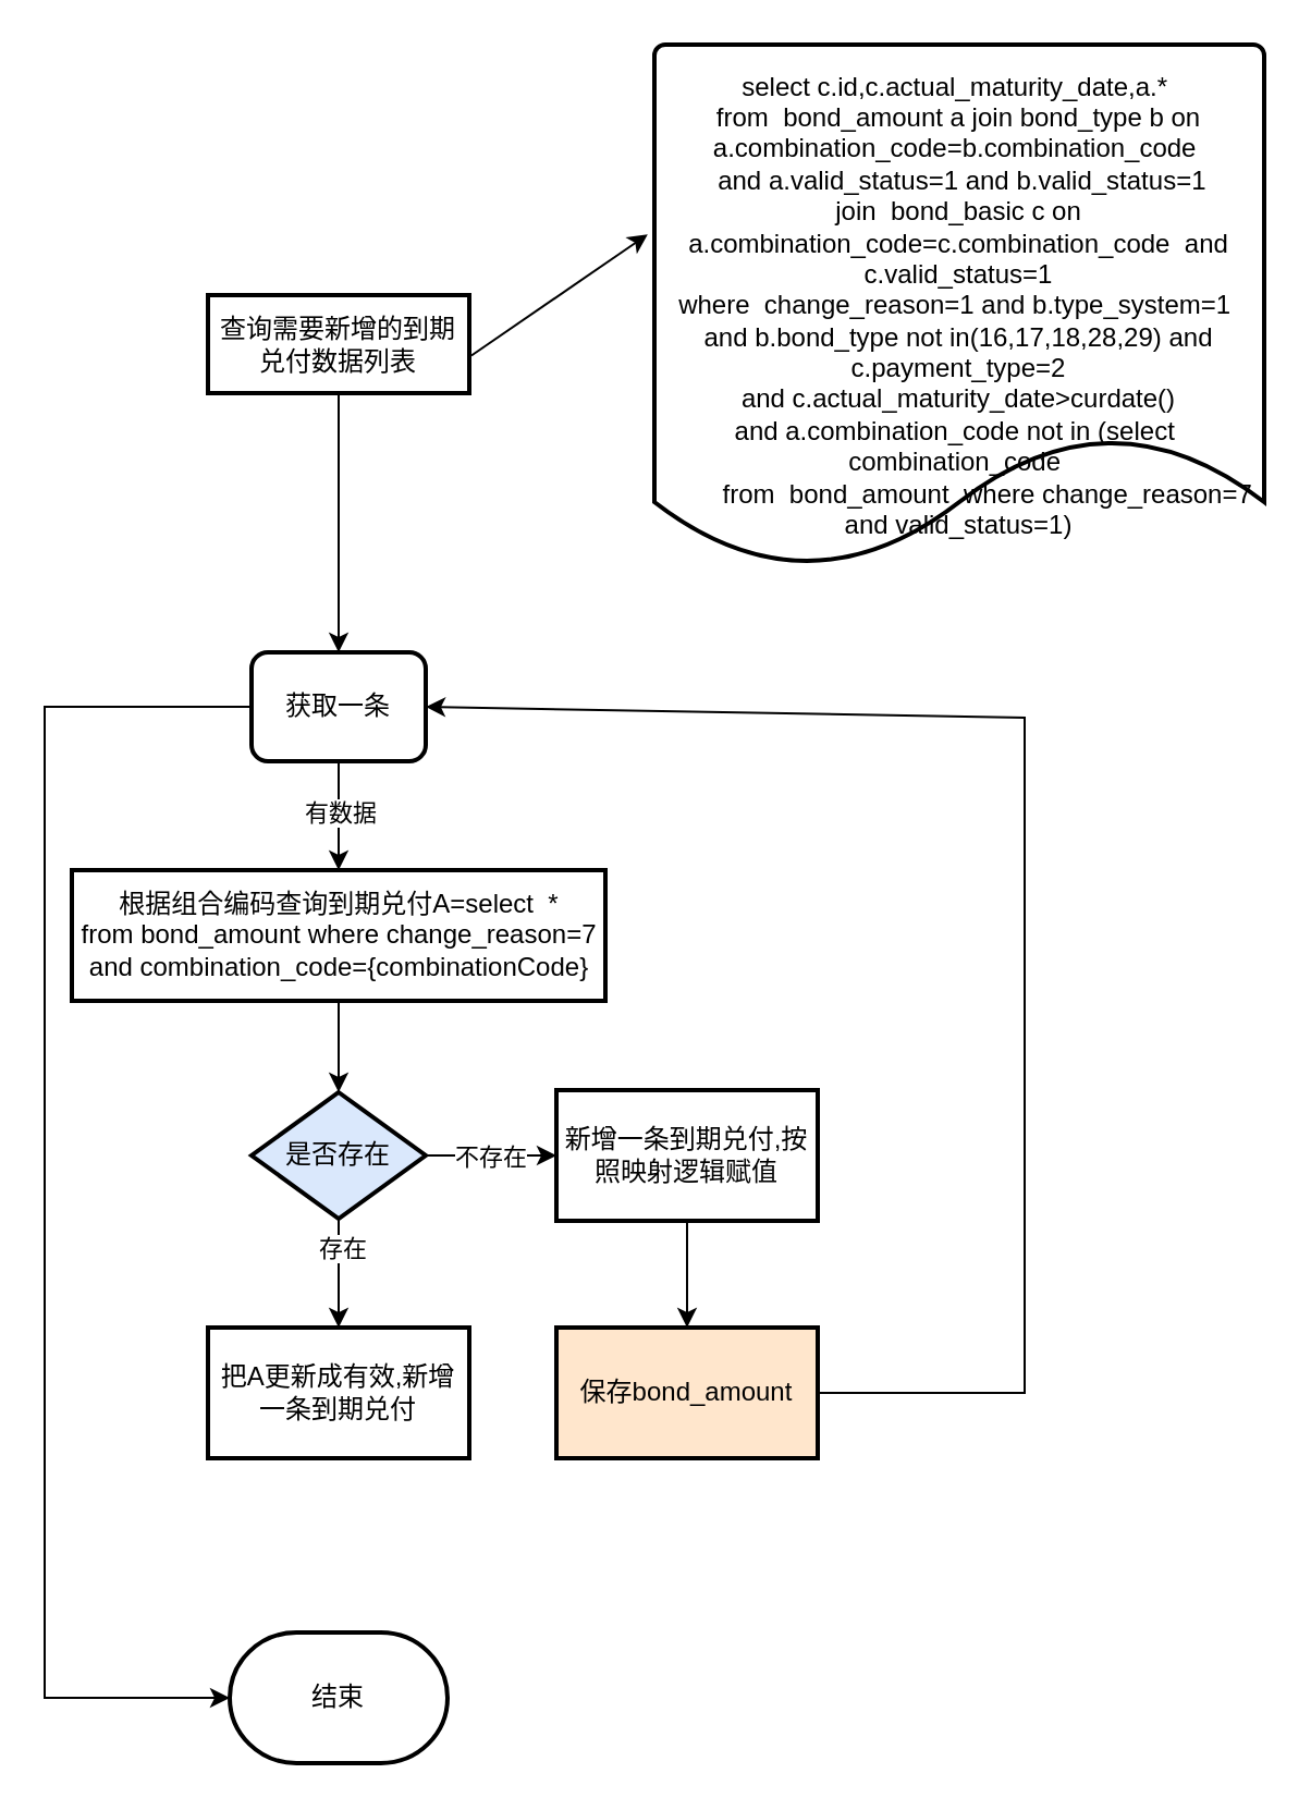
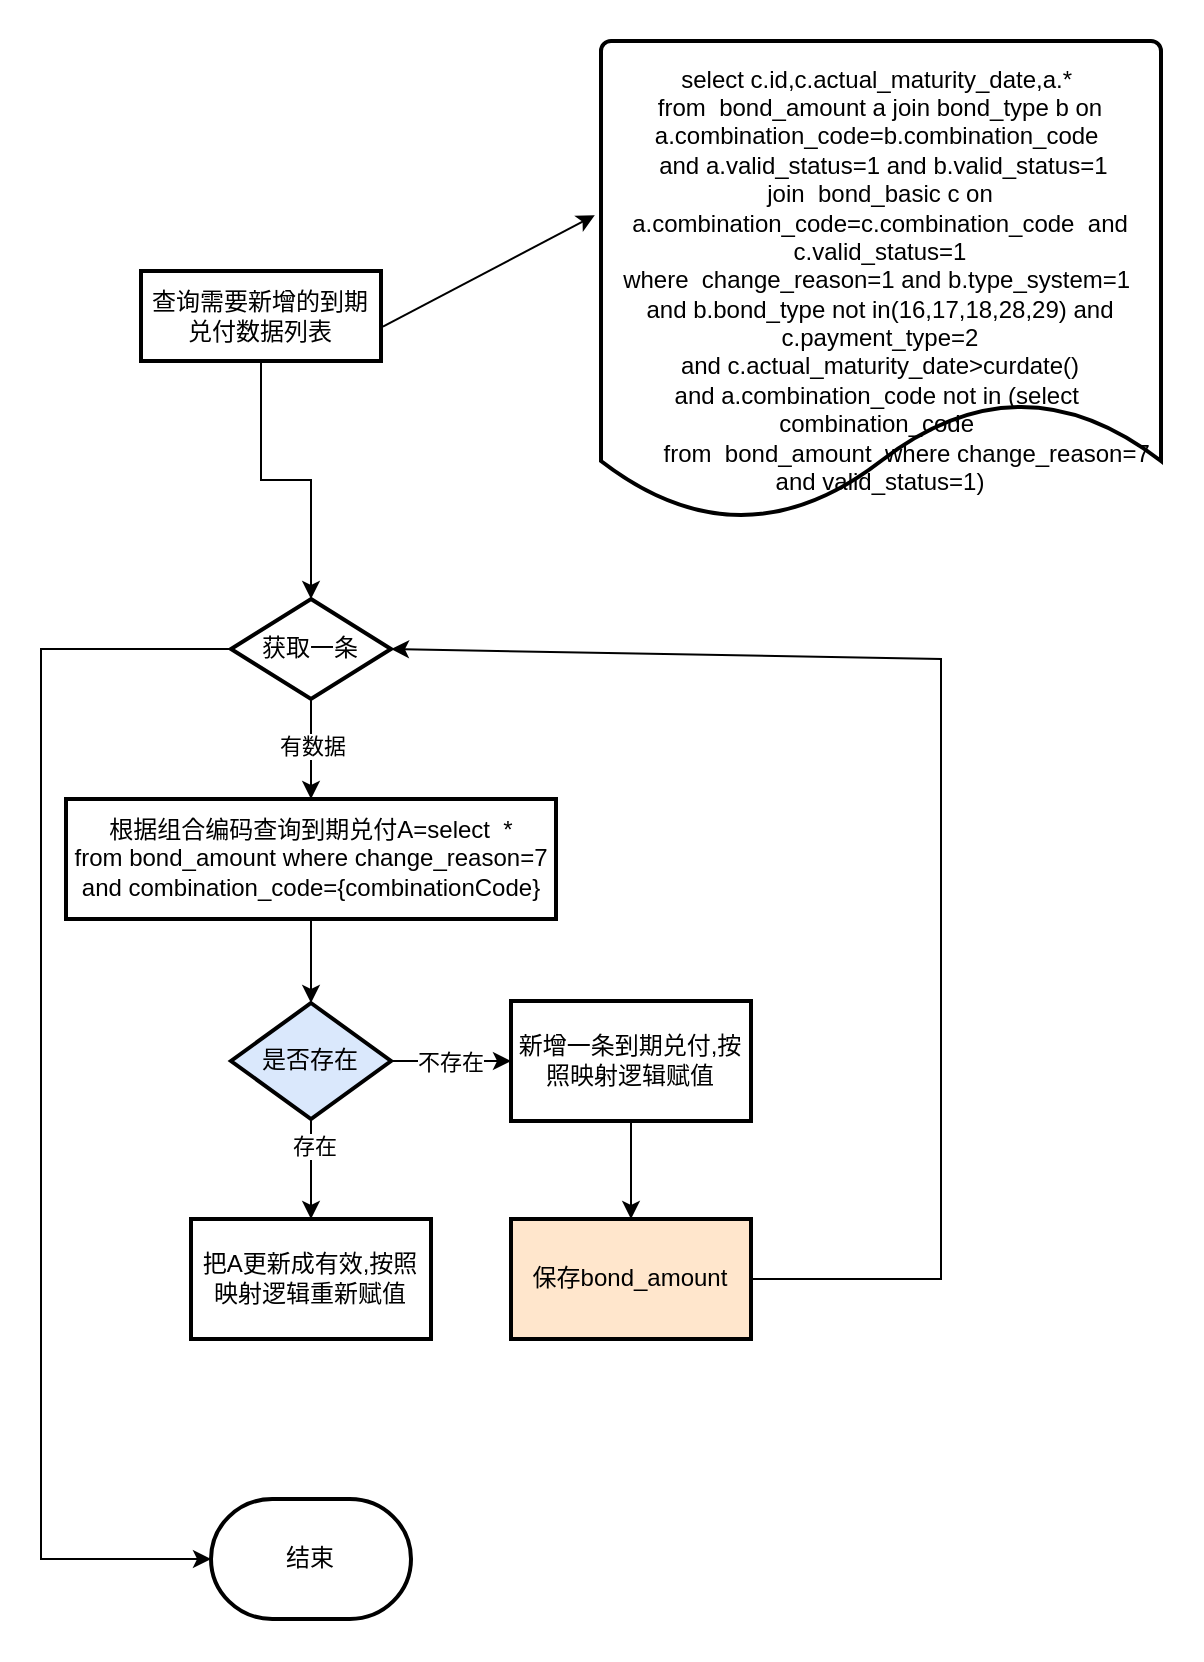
- <mxCell id="3" value="查询需要新增的到期兑付数据列表" style="whiteSpace=wrap;html=1;strokeWidth=2;" vertex="1" parent="1"><mxGeometry x="95" y="135" width="120" height="45" as="geometry" /></mxCell>
+ <mxCell id="3" value="查询需要新增的到期兑付数据列表" style="whiteSpace=wrap;html=1;strokeWidth=2;" vertex="1" parent="1"><mxGeometry x="70" y="135" width="120" height="45" as="geometry" /></mxCell>
- <mxCell id="9" value="获取一条" style="whiteSpace=wrap;html=1;strokeWidth=2;rounded=1;" vertex="1" parent="1"><mxGeometry x="115" y="299" width="80" height="50" as="geometry" /></mxCell>
+ <mxCell id="9" value="获取一条" style="rhombus;whiteSpace=wrap;html=1;strokeWidth=2;" vertex="1" parent="1"><mxGeometry x="115" y="299" width="80" height="50" as="geometry" /></mxCell>
- <mxCell id="17" value="把A更新成有效,新增一条到期兑付" style="whiteSpace=wrap;html=1;strokeWidth=2;" vertex="1" parent="1"><mxGeometry x="95" y="609" width="120" height="60" as="geometry" /></mxCell>
+ <mxCell id="17" value="把A更新成有效,按照映射逻辑重新赋值" style="whiteSpace=wrap;html=1;strokeWidth=2;" vertex="1" parent="1"><mxGeometry x="95" y="609" width="120" height="60" as="geometry" /></mxCell>
